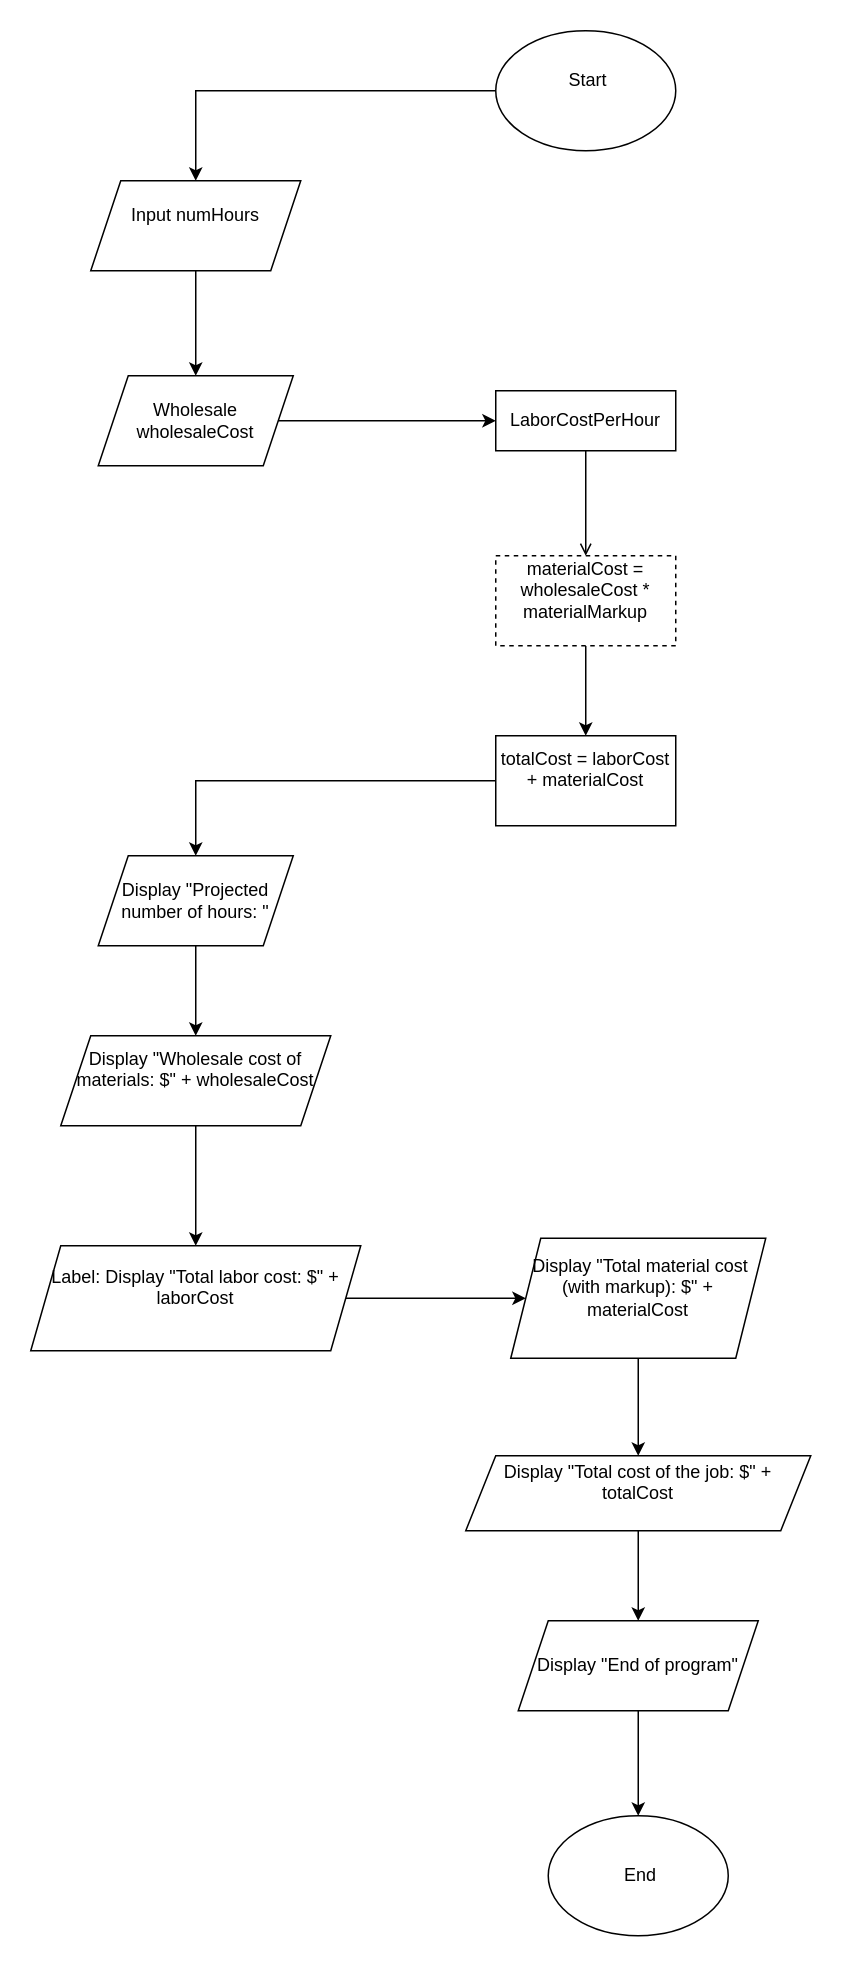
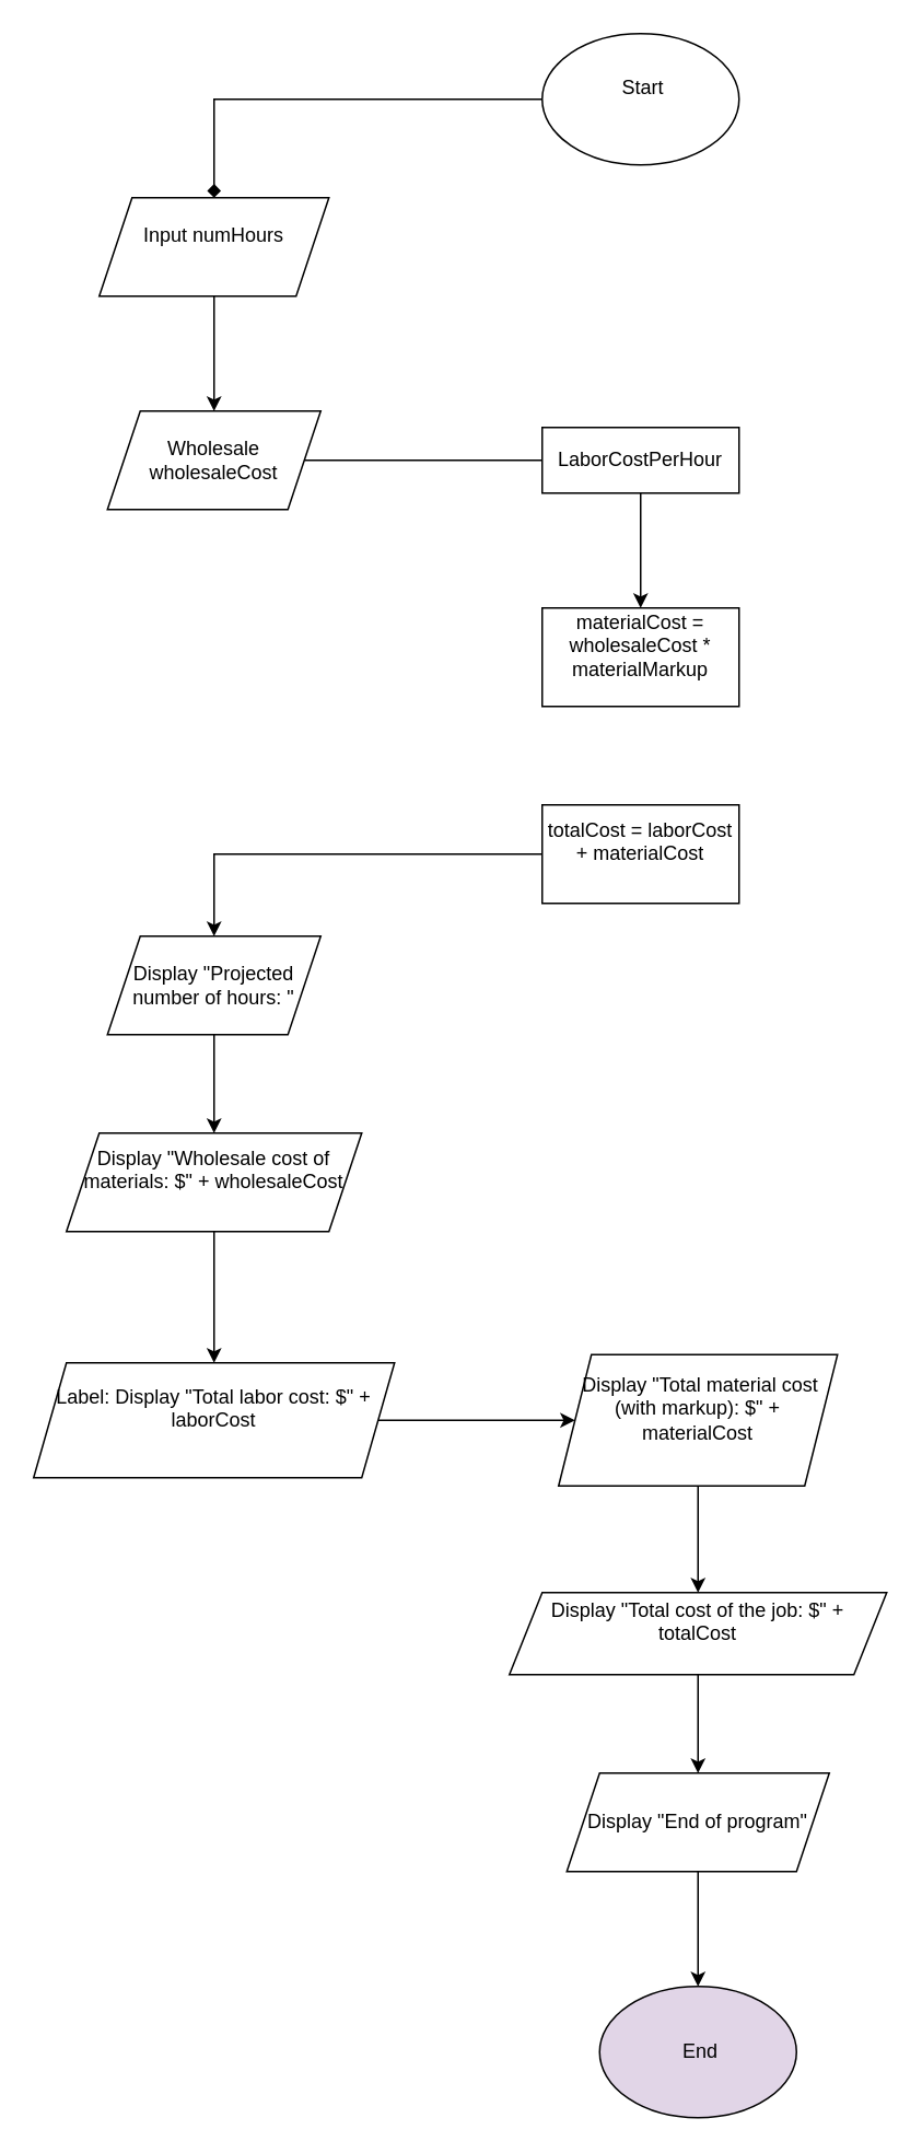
- <mxCell id="2" value="" style="edgeStyle=orthogonalEdgeStyle;rounded=0;orthogonalLoop=1;jettySize=auto;html=1;" edge="1" parent="1" source="3" target="5"><mxGeometry relative="1" as="geometry" /></mxCell>
+ <mxCell id="2" value="" style="edgeStyle=orthogonalEdgeStyle;rounded=0;orthogonalLoop=1;jettySize=auto;html=1;endArrow=diamond;" edge="1" parent="1" source="3" target="5"><mxGeometry relative="1" as="geometry" /></mxCell>
- <mxCell id="6" value="" style="edgeStyle=orthogonalEdgeStyle;rounded=0;orthogonalLoop=1;jettySize=auto;html=1;" edge="1" parent="1" source="7" target="9"><mxGeometry relative="1" as="geometry" /></mxCell>
+ <mxCell id="6" value="" style="edgeStyle=orthogonalEdgeStyle;rounded=0;orthogonalLoop=1;jettySize=auto;html=1;endArrow=none;" edge="1" parent="1" source="7" target="9"><mxGeometry relative="1" as="geometry" /></mxCell>
- <mxCell id="8" value="" style="edgeStyle=orthogonalEdgeStyle;rounded=0;orthogonalLoop=1;jettySize=auto;html=1;endArrow=open;" edge="1" parent="1" source="9" target="11"><mxGeometry relative="1" as="geometry" /></mxCell>
+ <mxCell id="8" value="" style="edgeStyle=orthogonalEdgeStyle;rounded=0;orthogonalLoop=1;jettySize=auto;html=1;" edge="1" parent="1" source="9" target="11"><mxGeometry relative="1" as="geometry" /></mxCell>
- <mxCell id="11" value="&lt;div&gt;materialCost = wholesaleCost * materialMarkup&lt;/div&gt;&lt;div&gt;&lt;br&gt;&lt;/div&gt;" style="whiteSpace=wrap;html=1;dashed=1;" vertex="1" parent="1"><mxGeometry x="330" y="370" width="120" height="60" as="geometry" /></mxCell>
+ <mxCell id="11" value="&lt;div&gt;materialCost = wholesaleCost * materialMarkup&lt;/div&gt;&lt;div&gt;&lt;br&gt;&lt;/div&gt;" style="whiteSpace=wrap;html=1;" vertex="1" parent="1"><mxGeometry x="330" y="370" width="120" height="60" as="geometry" /></mxCell>
- <mxCell id="10" value="" style="edgeStyle=orthogonalEdgeStyle;rounded=0;orthogonalLoop=1;jettySize=auto;html=1;" edge="1" parent="1" source="11" target="13"><mxGeometry relative="1" as="geometry" /></mxCell>
- <mxCell id="26" value="&amp;nbsp;End" style="ellipse;whiteSpace=wrap;html=1;" vertex="1" parent="1"><mxGeometry x="365" y="1210" width="120" height="80" as="geometry" /></mxCell>
+ <mxCell id="26" value="&amp;nbsp;End" style="ellipse;whiteSpace=wrap;html=1;fillColor=#e1d5e7;" vertex="1" parent="1"><mxGeometry x="365" y="1210" width="120" height="80" as="geometry" /></mxCell>
